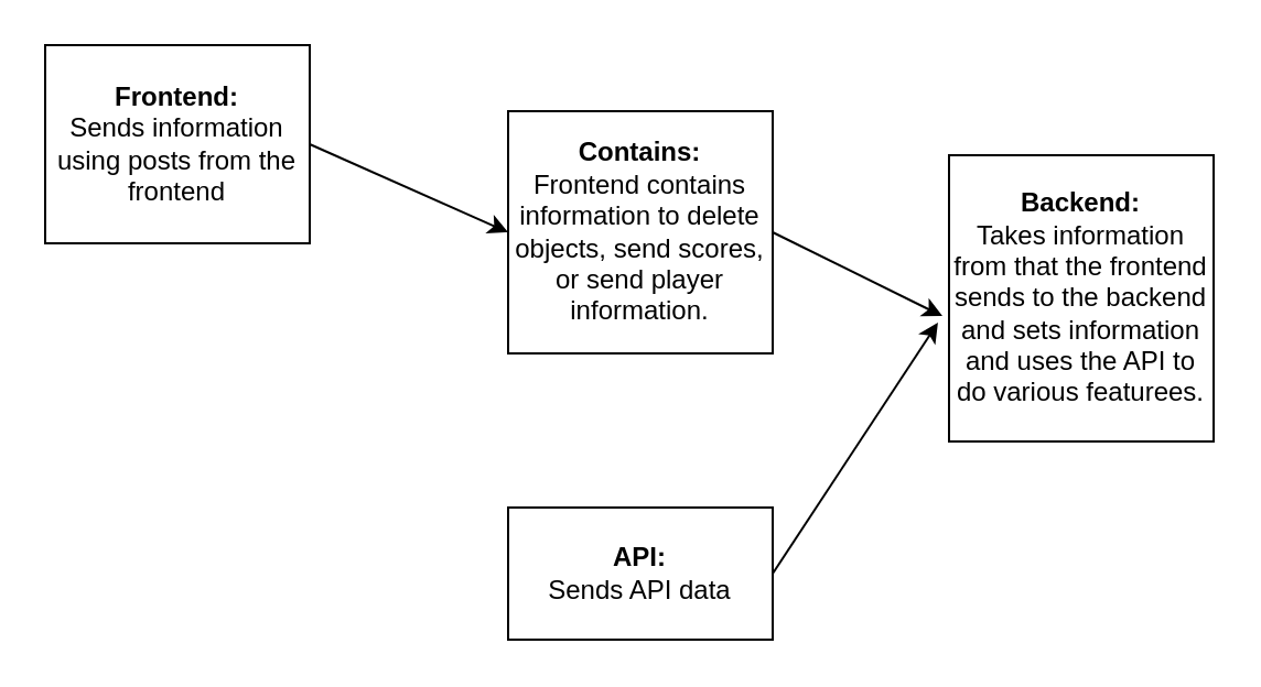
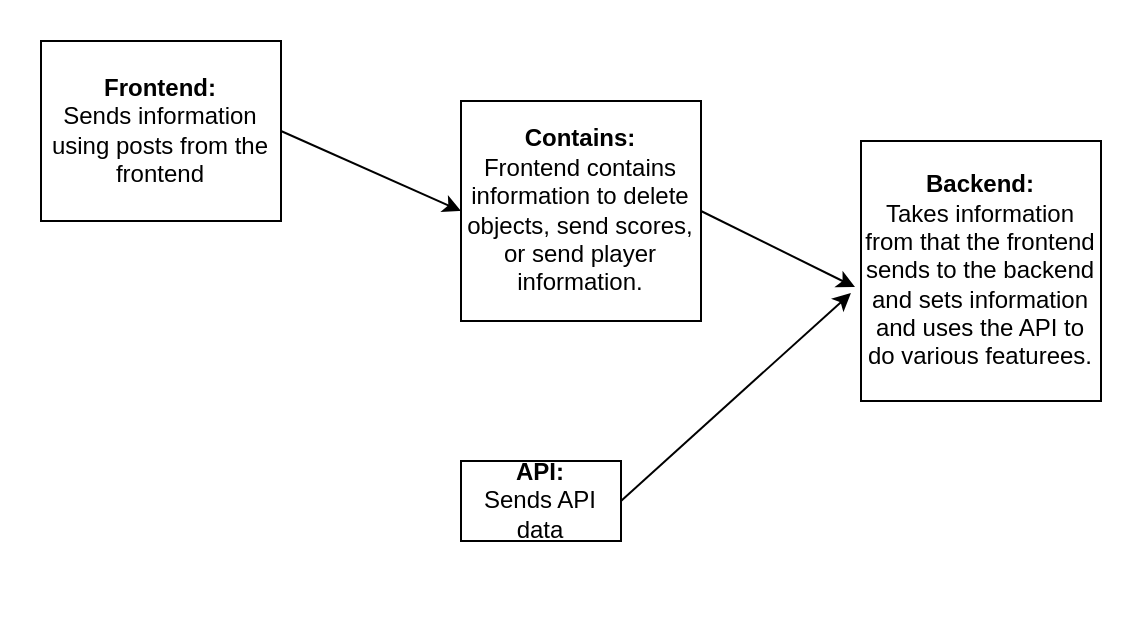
- <mxCell id="8" value="&lt;b&gt;API:&lt;/b&gt;&lt;br&gt;Sends API data" style="whiteSpace=wrap;html=1;" vertex="1" parent="1"><mxGeometry x="230" y="230" width="120" height="60" as="geometry" /></mxCell>
+ <mxCell id="8" value="&lt;b&gt;API:&lt;/b&gt;&lt;br&gt;Sends API data" style="whiteSpace=wrap;html=1;" vertex="1" parent="1"><mxGeometry x="230" y="230" width="80" height="40" as="geometry" /></mxCell>
